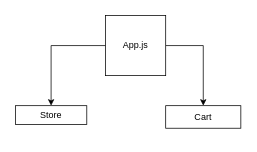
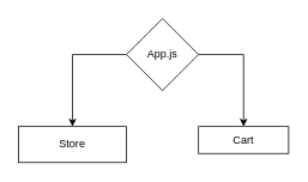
- <mxCell id="4" value="App.js" style="whiteSpace=wrap;html=1;aspect=fixed;" vertex="1" parent="1"><mxGeometry x="140" y="20" width="80" height="80" as="geometry" /></mxCell>
+ <mxCell id="4" value="App.js" style="rhombus;whiteSpace=wrap;html=1;aspect=fixed;" vertex="1" parent="1"><mxGeometry x="140" y="20" width="80" height="80" as="geometry" /></mxCell>
- <mxCell id="5" value="Store" style="rounded=0;whiteSpace=wrap;html=1;" vertex="1" parent="1"><mxGeometry x="20" y="140" width="95" height="25" as="geometry" /></mxCell>
+ <mxCell id="5" value="Store" style="rounded=0;whiteSpace=wrap;html=1;" vertex="1" parent="1"><mxGeometry x="20" y="140" width="120" height="40" as="geometry" /></mxCell>
